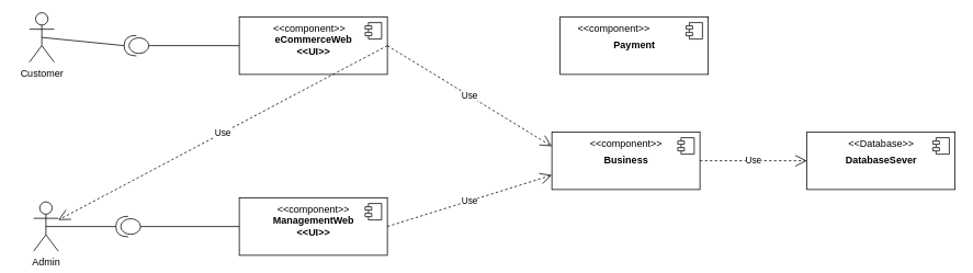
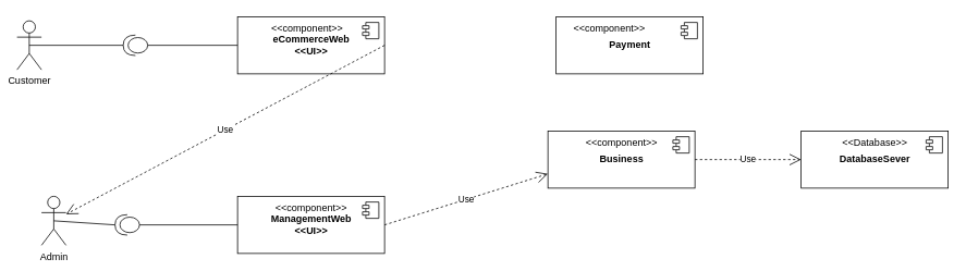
- <mxCell id="23" value="Customer" style="shape=umlActor;verticalLabelPosition=bottom;verticalAlign=top;html=1;" parent="1" vertex="1"><mxGeometry x="35" y="15" width="30" height="60" as="geometry" /></mxCell>
+ <mxCell id="23" value="Customer" style="shape=umlActor;verticalLabelPosition=bottom;verticalAlign=top;html=1;" parent="1" vertex="1"><mxGeometry x="20" y="25" width="30" height="60" as="geometry" /></mxCell>
- <mxCell id="19" value="Use" style="endArrow=open;endSize=12;dashed=1;html=1;rounded=0;exitX=1;exitY=0.5;exitDx=0;exitDy=0;entryX=0;entryY=0.25;entryDx=0;entryDy=0;" parent="1" source="2" target="15" edge="1"><mxGeometry width="160" relative="1" as="geometry"><mxPoint x="610" y="160" as="sourcePoint" /><mxPoint x="770" y="160" as="targetPoint" /></mxGeometry></mxCell>
- <mxCell id="25" value="Admin" style="shape=umlActor;verticalLabelPosition=bottom;verticalAlign=top;html=1;" parent="1" vertex="1"><mxGeometry x="40" y="245" width="30" height="60" as="geometry" /></mxCell>
+ <mxCell id="25" value="Admin" style="shape=umlActor;verticalLabelPosition=bottom;verticalAlign=top;html=1;" parent="1" vertex="1"><mxGeometry x="50" y="240" width="30" height="60" as="geometry" /></mxCell>
